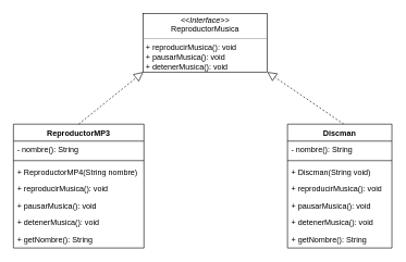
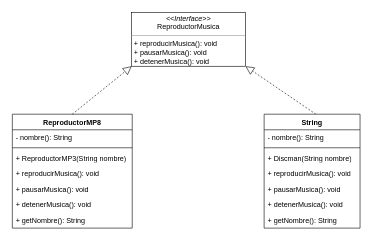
- <mxCell id="4" value="ReproductorMP3" style="swimlane;fontStyle=1;align=center;verticalAlign=top;childLayout=stackLayout;horizontal=1;startSize=26;horizontalStack=0;resizeParent=1;resizeParentMax=0;resizeLast=0;collapsible=1;marginBottom=0;whiteSpace=wrap;html=1;" parent="1" vertex="1"><mxGeometry x="20" y="190" width="200" height="190" as="geometry" /></mxCell>
+ <mxCell id="4" value="ReproductorMP8" style="swimlane;fontStyle=1;align=center;verticalAlign=top;childLayout=stackLayout;horizontal=1;startSize=26;horizontalStack=0;resizeParent=1;resizeParentMax=0;resizeLast=0;collapsible=1;marginBottom=0;whiteSpace=wrap;html=1;" parent="1" vertex="1"><mxGeometry x="20" y="190" width="200" height="190" as="geometry" /></mxCell>
- <mxCell id="13" value="Discman" style="swimlane;fontStyle=1;align=center;verticalAlign=top;childLayout=stackLayout;horizontal=1;startSize=26;horizontalStack=0;resizeParent=1;resizeParentMax=0;resizeLast=0;collapsible=1;marginBottom=0;whiteSpace=wrap;html=1;" vertex="1" parent="1"><mxGeometry x="440" y="190" width="160" height="190" as="geometry" /></mxCell>
+ <mxCell id="13" value="String" style="swimlane;fontStyle=1;align=center;verticalAlign=top;childLayout=stackLayout;horizontal=1;startSize=26;horizontalStack=0;resizeParent=1;resizeParentMax=0;resizeLast=0;collapsible=1;marginBottom=0;whiteSpace=wrap;html=1;" vertex="1" parent="1"><mxGeometry x="440" y="190" width="160" height="190" as="geometry" /></mxCell>
- <mxCell id="16" value="+ Discman(String void)" style="text;strokeColor=none;fillColor=none;align=left;verticalAlign=top;spacingLeft=4;spacingRight=4;overflow=hidden;rotatable=0;points=[[0,0.5],[1,0.5]];portConstraint=eastwest;whiteSpace=wrap;html=1;" vertex="1" parent="13"><mxGeometry y="60" width="160" height="26" as="geometry" /></mxCell>
+ <mxCell id="16" value="+ Discman(String nombre)" style="text;strokeColor=none;fillColor=none;align=left;verticalAlign=top;spacingLeft=4;spacingRight=4;overflow=hidden;rotatable=0;points=[[0,0.5],[1,0.5]];portConstraint=eastwest;whiteSpace=wrap;html=1;" vertex="1" parent="13"><mxGeometry y="60" width="160" height="26" as="geometry" /></mxCell>
- <mxCell id="7" value="+ ReproductorMP4(String nombre)" style="text;strokeColor=none;fillColor=none;align=left;verticalAlign=top;spacingLeft=4;spacingRight=4;overflow=hidden;rotatable=0;points=[[0,0.5],[1,0.5]];portConstraint=eastwest;whiteSpace=wrap;html=1;" parent="4" vertex="1"><mxGeometry y="60" width="200" height="26" as="geometry" /></mxCell>
+ <mxCell id="7" value="+ ReproductorMP3(String nombre)" style="text;strokeColor=none;fillColor=none;align=left;verticalAlign=top;spacingLeft=4;spacingRight=4;overflow=hidden;rotatable=0;points=[[0,0.5],[1,0.5]];portConstraint=eastwest;whiteSpace=wrap;html=1;" parent="4" vertex="1"><mxGeometry y="60" width="200" height="26" as="geometry" /></mxCell>
